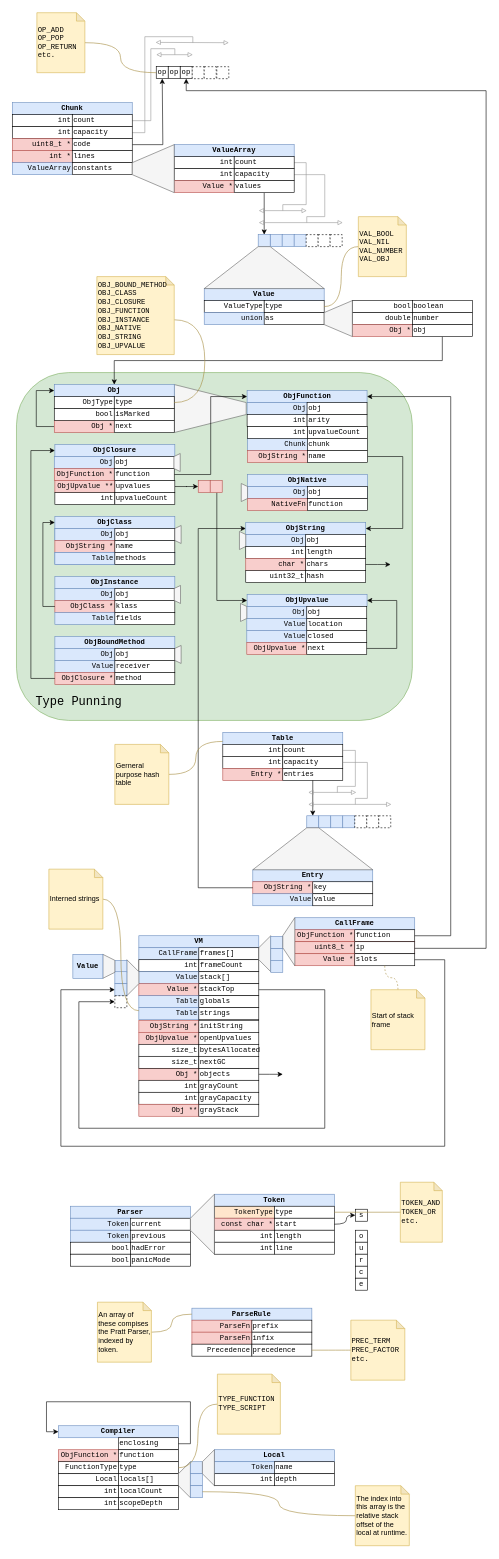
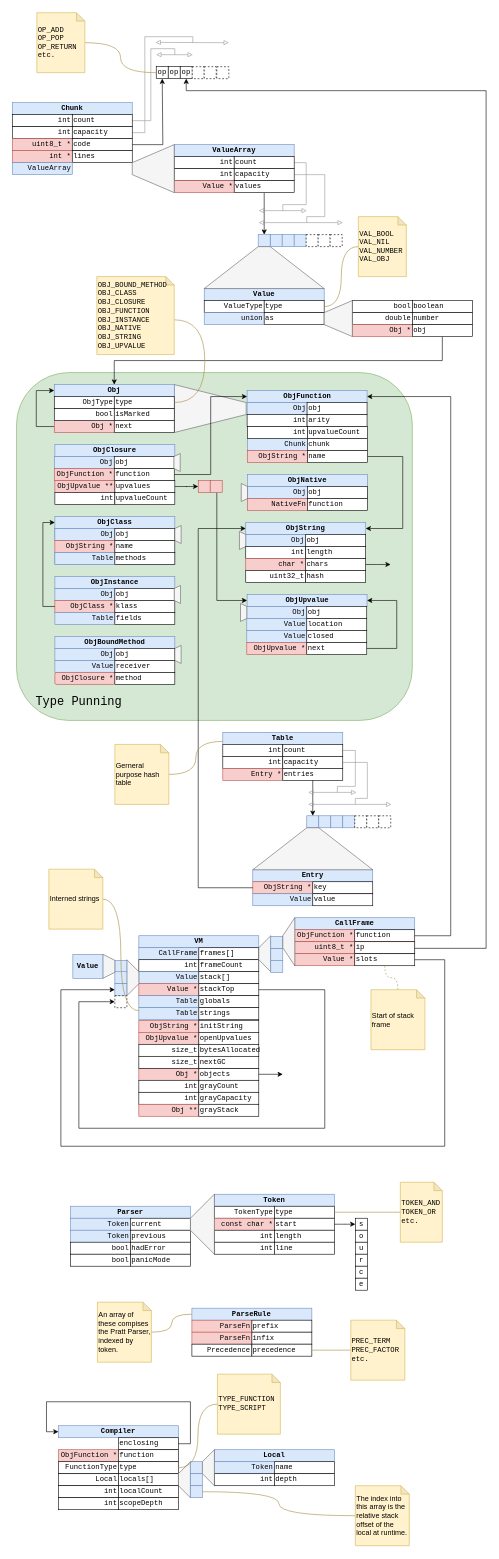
- <mxCell id="17" value="constants" style="rounded=0;whiteSpace=wrap;html=1;fontFamily=Courier New;align=left;" parent="1" vertex="1"><mxGeometry x="120" y="270" width="100" height="20" as="geometry" /></mxCell>
- <mxCell id="343" style="edgeStyle=orthogonalEdgeStyle;rounded=0;orthogonalLoop=1;jettySize=auto;html=1;entryX=0;entryY=0.5;entryDx=0;entryDy=0;strokeColor=#000000;endArrow=classic;endFill=1;" edge="1" parent="1" source="341" target="289"><mxGeometry relative="1" as="geometry"><Array as="points"><mxPoint x="51" y="1130" /><mxPoint x="51" y="750" /></Array></mxGeometry></mxCell>
- <mxCell id="341" value="ObjClosure *" style="rounded=0;whiteSpace=wrap;html=1;fontFamily=Courier New;align=right;fontStyle=0;fillColor=#f8cecc;strokeColor=#b85450;" vertex="1" parent="340"><mxGeometry width="100" height="20" as="geometry" /></mxCell>
+ <mxCell id="341" value="ObjClosure *" style="whiteSpace=wrap;html=1;fontFamily=Courier New;align=right;fontStyle=0;fillColor=#f8cecc;strokeColor=#b85450;rounded=1;" vertex="1" parent="340"><mxGeometry width="100" height="20" as="geometry" /></mxCell>
- <mxCell id="84" value="TokenType" style="rounded=0;whiteSpace=wrap;html=1;fontFamily=Courier New;align=right;fillColor=#ffe6cc;" parent="83" vertex="1"><mxGeometry width="100" height="20" as="geometry" /></mxCell>
+ <mxCell id="84" value="TokenType" style="rounded=0;whiteSpace=wrap;html=1;fontFamily=Courier New;align=right;" parent="83" vertex="1"><mxGeometry width="100" height="20" as="geometry" /></mxCell>
- <mxCell id="169" value="s" style="whiteSpace=wrap;html=1;aspect=fixed;fontFamily=Courier New;" parent="1" vertex="1"><mxGeometry x="591.97" y="2015" width="20" height="20" as="geometry" /></mxCell>
+ <mxCell id="169" value="s" style="whiteSpace=wrap;html=1;aspect=fixed;fontFamily=Courier New;" parent="1" vertex="1"><mxGeometry x="591.97" y="2030" width="20" height="20" as="geometry" /></mxCell>
